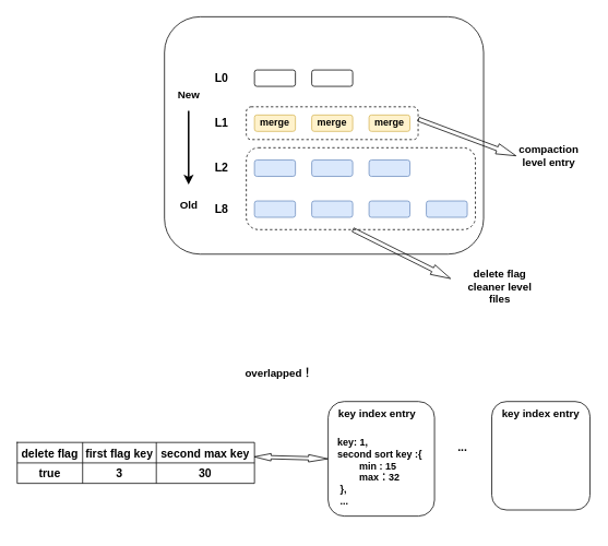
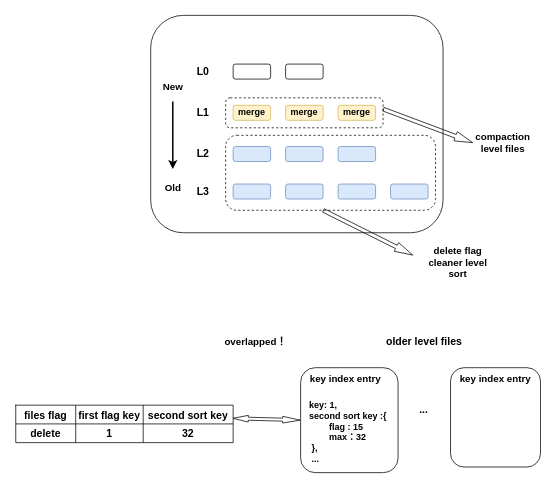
- <mxCell id="14" value="&lt;b&gt;&lt;font style=&quot;font-size: 13px;&quot;&gt;compaction level entry&lt;/font&gt;&lt;/b&gt;" style="text;html=1;strokeColor=none;fillColor=none;align=center;verticalAlign=middle;whiteSpace=wrap;rounded=0;" vertex="1" parent="1"><mxGeometry x="620" y="170" width="100" height="40" as="geometry" /></mxCell>
+ <mxCell id="14" value="&lt;b&gt;&lt;font style=&quot;font-size: 13px;&quot;&gt;compaction level files&lt;/font&gt;&lt;/b&gt;" style="text;html=1;strokeColor=none;fillColor=none;align=center;verticalAlign=middle;whiteSpace=wrap;rounded=0;" vertex="1" parent="1"><mxGeometry x="620" y="170" width="100" height="40" as="geometry" /></mxCell>
- <mxCell id="6" value="&lt;font style=&quot;font-size: 14px;&quot;&gt;&lt;b&gt;L8&lt;/b&gt;&lt;/font&gt;" style="text;html=1;strokeColor=none;fillColor=none;align=center;verticalAlign=middle;whiteSpace=wrap;rounded=0;" vertex="1" parent="1"><mxGeometry x="240" y="240" width="60" height="30" as="geometry" /></mxCell>
+ <mxCell id="6" value="&lt;font style=&quot;font-size: 14px;&quot;&gt;&lt;b&gt;L3&lt;/b&gt;&lt;/font&gt;" style="text;html=1;strokeColor=none;fillColor=none;align=center;verticalAlign=middle;whiteSpace=wrap;rounded=0;" vertex="1" parent="1"><mxGeometry x="240" y="240" width="60" height="30" as="geometry" /></mxCell>
- <mxCell id="24" value="&lt;b&gt;&lt;font style=&quot;font-size: 13px;&quot;&gt;delete flag cleaner level files&lt;/font&gt;&lt;/b&gt;" style="text;html=1;strokeColor=none;fillColor=none;align=center;verticalAlign=middle;whiteSpace=wrap;rounded=0;" vertex="1" parent="1"><mxGeometry x="560" y="330" width="100" height="40" as="geometry" /></mxCell>
+ <mxCell id="24" value="&lt;b&gt;&lt;font style=&quot;font-size: 13px;&quot;&gt;delete flag cleaner level sort&lt;/font&gt;&lt;/b&gt;" style="text;html=1;strokeColor=none;fillColor=none;align=center;verticalAlign=middle;whiteSpace=wrap;rounded=0;" vertex="1" parent="1"><mxGeometry x="560" y="330" width="100" height="40" as="geometry" /></mxCell>
+ <mxCell id="43" value="&lt;b&gt;&lt;font style=&quot;font-size: 14px;&quot;&gt;older level files&lt;/font&gt;&lt;/b&gt;" style="text;html=1;strokeColor=none;fillColor=none;align=center;verticalAlign=middle;whiteSpace=wrap;rounded=0;" vertex="1" parent="1"><mxGeometry x="489.69" y="440" width="150" height="30" as="geometry" /></mxCell>
- <mxCell id="30" value="&lt;font style=&quot;font-size: 14px;&quot;&gt;delete flag&lt;/font&gt;" style="shape=partialRectangle;html=1;whiteSpace=wrap;connectable=0;strokeColor=inherit;overflow=hidden;fillColor=none;top=0;left=0;bottom=0;right=0;pointerEvents=1;fontSize=16;fontStyle=1" vertex="1" parent="29"><mxGeometry width="80" height="25" as="geometry"><mxRectangle width="80" height="25" as="alternateBounds" /></mxGeometry></mxCell>
+ <mxCell id="30" value="&lt;font style=&quot;font-size: 14px;&quot;&gt;files flag&lt;/font&gt;" style="shape=partialRectangle;html=1;whiteSpace=wrap;connectable=0;strokeColor=inherit;overflow=hidden;fillColor=none;top=0;left=0;bottom=0;right=0;pointerEvents=1;fontSize=16;fontStyle=1" vertex="1" parent="29"><mxGeometry width="80" height="25" as="geometry"><mxRectangle width="80" height="25" as="alternateBounds" /></mxGeometry></mxCell>
- <mxCell id="32" value="&lt;font style=&quot;font-size: 14px;&quot;&gt;second max key&lt;/font&gt;" style="shape=partialRectangle;html=1;whiteSpace=wrap;connectable=0;strokeColor=inherit;overflow=hidden;fillColor=none;top=0;left=0;bottom=0;right=0;pointerEvents=1;fontSize=16;fontStyle=1" vertex="1" parent="29"><mxGeometry x="170" width="120" height="25" as="geometry"><mxRectangle width="120" height="25" as="alternateBounds" /></mxGeometry></mxCell>
+ <mxCell id="32" value="&lt;font style=&quot;font-size: 14px;&quot;&gt;second sort key&lt;/font&gt;" style="shape=partialRectangle;html=1;whiteSpace=wrap;connectable=0;strokeColor=inherit;overflow=hidden;fillColor=none;top=0;left=0;bottom=0;right=0;pointerEvents=1;fontSize=16;fontStyle=1" vertex="1" parent="29"><mxGeometry x="170" width="120" height="25" as="geometry"><mxRectangle width="120" height="25" as="alternateBounds" /></mxGeometry></mxCell>
- <mxCell id="34" value="true" style="shape=partialRectangle;html=1;whiteSpace=wrap;connectable=0;strokeColor=inherit;overflow=hidden;fillColor=none;top=0;left=0;bottom=0;right=0;pointerEvents=1;fontSize=14;fontStyle=1" vertex="1" parent="33"><mxGeometry width="80" height="25" as="geometry"><mxRectangle width="80" height="25" as="alternateBounds" /></mxGeometry></mxCell>
+ <mxCell id="34" value="delete" style="shape=partialRectangle;html=1;whiteSpace=wrap;connectable=0;strokeColor=inherit;overflow=hidden;fillColor=none;top=0;left=0;bottom=0;right=0;pointerEvents=1;fontSize=14;fontStyle=1" vertex="1" parent="33"><mxGeometry width="80" height="25" as="geometry"><mxRectangle width="80" height="25" as="alternateBounds" /></mxGeometry></mxCell>
- <mxCell id="35" value="3" style="shape=partialRectangle;html=1;whiteSpace=wrap;connectable=0;strokeColor=inherit;overflow=hidden;fillColor=none;top=0;left=0;bottom=0;right=0;pointerEvents=1;fontSize=14;fontStyle=1" vertex="1" parent="33"><mxGeometry x="80" width="90" height="25" as="geometry"><mxRectangle width="90" height="25" as="alternateBounds" /></mxGeometry></mxCell>
+ <mxCell id="35" value="1" style="shape=partialRectangle;html=1;whiteSpace=wrap;connectable=0;strokeColor=inherit;overflow=hidden;fillColor=none;top=0;left=0;bottom=0;right=0;pointerEvents=1;fontSize=14;fontStyle=1" vertex="1" parent="33"><mxGeometry x="80" width="90" height="25" as="geometry"><mxRectangle width="90" height="25" as="alternateBounds" /></mxGeometry></mxCell>
- <mxCell id="36" value="30" style="shape=partialRectangle;html=1;whiteSpace=wrap;connectable=0;strokeColor=inherit;overflow=hidden;fillColor=none;top=0;left=0;bottom=0;right=0;pointerEvents=1;fontSize=14;fontStyle=1" vertex="1" parent="33"><mxGeometry x="170" width="120" height="25" as="geometry"><mxRectangle width="120" height="25" as="alternateBounds" /></mxGeometry></mxCell>
+ <mxCell id="36" value="32" style="shape=partialRectangle;html=1;whiteSpace=wrap;connectable=0;strokeColor=inherit;overflow=hidden;fillColor=none;top=0;left=0;bottom=0;right=0;pointerEvents=1;fontSize=14;fontStyle=1" vertex="1" parent="33"><mxGeometry x="170" width="120" height="25" as="geometry"><mxRectangle width="120" height="25" as="alternateBounds" /></mxGeometry></mxCell>
- <mxCell id="39" value="&lt;div style=&quot;text-align: left;&quot;&gt;&lt;b style=&quot;background-color: initial;&quot;&gt;key: 1,&lt;/b&gt;&lt;/div&gt;&lt;div style=&quot;font-weight: bold; text-align: left;&quot;&gt;&lt;b style=&quot;background-color: initial;&quot;&gt;second sort key :{&lt;/b&gt;&lt;/div&gt;&lt;div style=&quot;text-align: left;&quot;&gt;&lt;b&gt;&lt;span style=&quot;white-space: pre;&quot;&gt;&#09;&lt;/span&gt;min : 15&lt;br&gt;&lt;/b&gt;&lt;/div&gt;&lt;div style=&quot;text-align: left;&quot;&gt;&lt;b&gt;&lt;span style=&quot;white-space: pre;&quot;&gt;&#09;&lt;/span&gt;max：32&lt;br&gt;&lt;/b&gt;&lt;/div&gt;&lt;b&gt;&lt;div style=&quot;text-align: left;&quot;&gt;&lt;b style=&quot;background-color: initial;&quot;&gt;&amp;nbsp;},&lt;/b&gt;&lt;/div&gt;&lt;div style=&quot;text-align: left;&quot;&gt;&amp;nbsp;...&lt;/div&gt;&lt;div style=&quot;text-align: left;&quot;&gt;&lt;b style=&quot;background-color: initial;&quot;&gt;&lt;br&gt;&lt;/b&gt;&lt;/div&gt;&lt;/b&gt;" style="text;html=1;strokeColor=none;fillColor=none;align=center;verticalAlign=middle;whiteSpace=wrap;rounded=0;" vertex="1" parent="1"><mxGeometry x="399.38" y="520" width="128.75" height="125" as="geometry" /></mxCell>
+ <mxCell id="39" value="&lt;div style=&quot;text-align: left;&quot;&gt;&lt;b style=&quot;background-color: initial;&quot;&gt;key: 1,&lt;/b&gt;&lt;/div&gt;&lt;div style=&quot;font-weight: bold; text-align: left;&quot;&gt;&lt;b style=&quot;background-color: initial;&quot;&gt;second sort key :{&lt;/b&gt;&lt;/div&gt;&lt;div style=&quot;text-align: left;&quot;&gt;&lt;b&gt;&lt;span style=&quot;white-space: pre;&quot;&gt;&#09;&lt;/span&gt;flag : 15&lt;br&gt;&lt;/b&gt;&lt;/div&gt;&lt;div style=&quot;text-align: left;&quot;&gt;&lt;b&gt;&lt;span style=&quot;white-space: pre;&quot;&gt;&#09;&lt;/span&gt;max：32&lt;br&gt;&lt;/b&gt;&lt;/div&gt;&lt;b&gt;&lt;div style=&quot;text-align: left;&quot;&gt;&lt;b style=&quot;background-color: initial;&quot;&gt;&amp;nbsp;},&lt;/b&gt;&lt;/div&gt;&lt;div style=&quot;text-align: left;&quot;&gt;&amp;nbsp;...&lt;/div&gt;&lt;div style=&quot;text-align: left;&quot;&gt;&lt;b style=&quot;background-color: initial;&quot;&gt;&lt;br&gt;&lt;/b&gt;&lt;/div&gt;&lt;/b&gt;" style="text;html=1;strokeColor=none;fillColor=none;align=center;verticalAlign=middle;whiteSpace=wrap;rounded=0;" vertex="1" parent="1"><mxGeometry x="399.38" y="520" width="128.75" height="125" as="geometry" /></mxCell>
